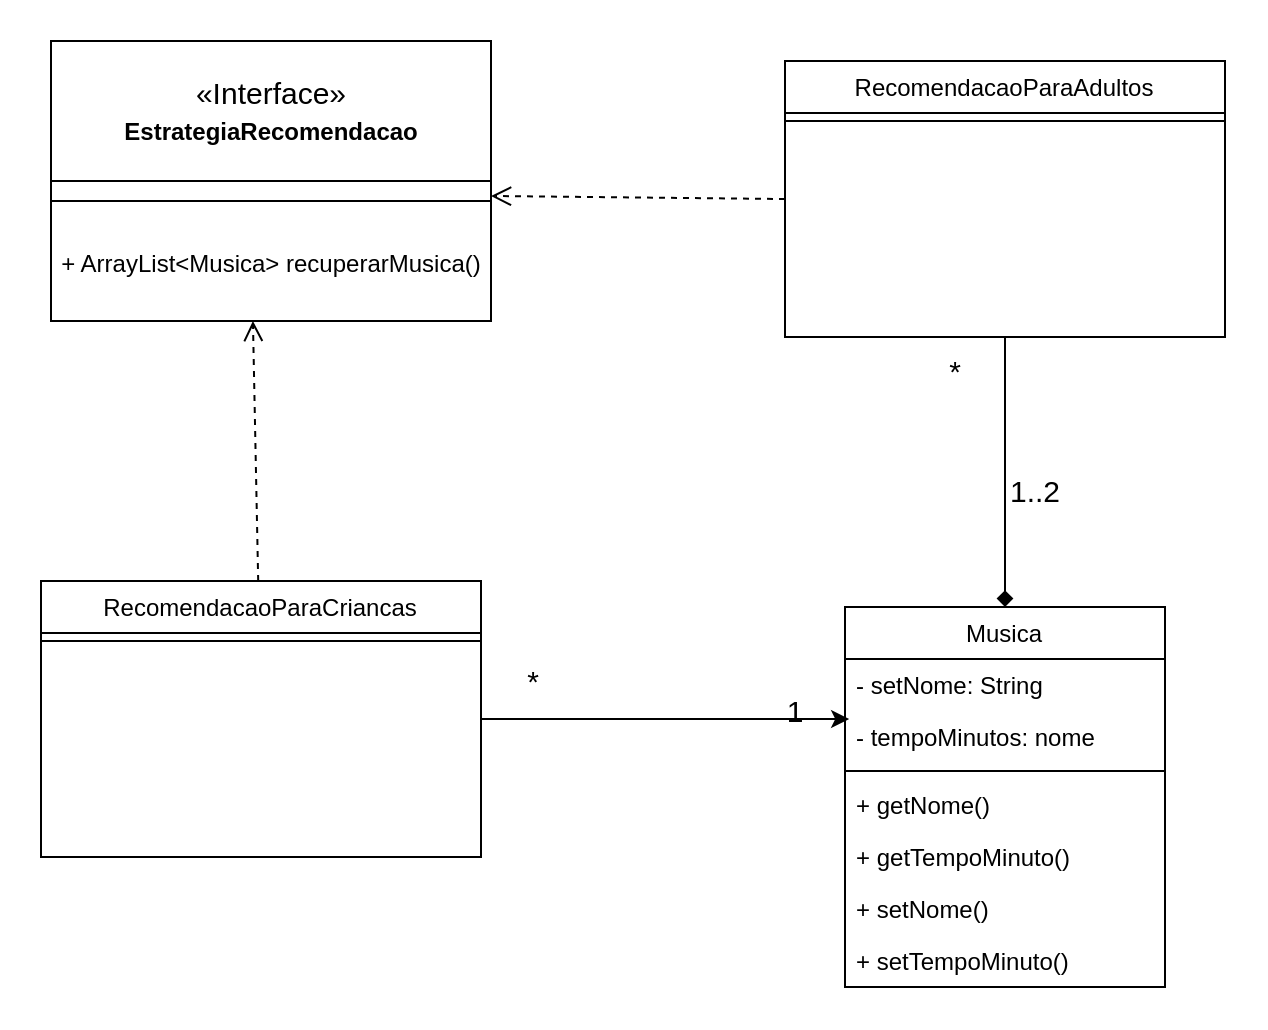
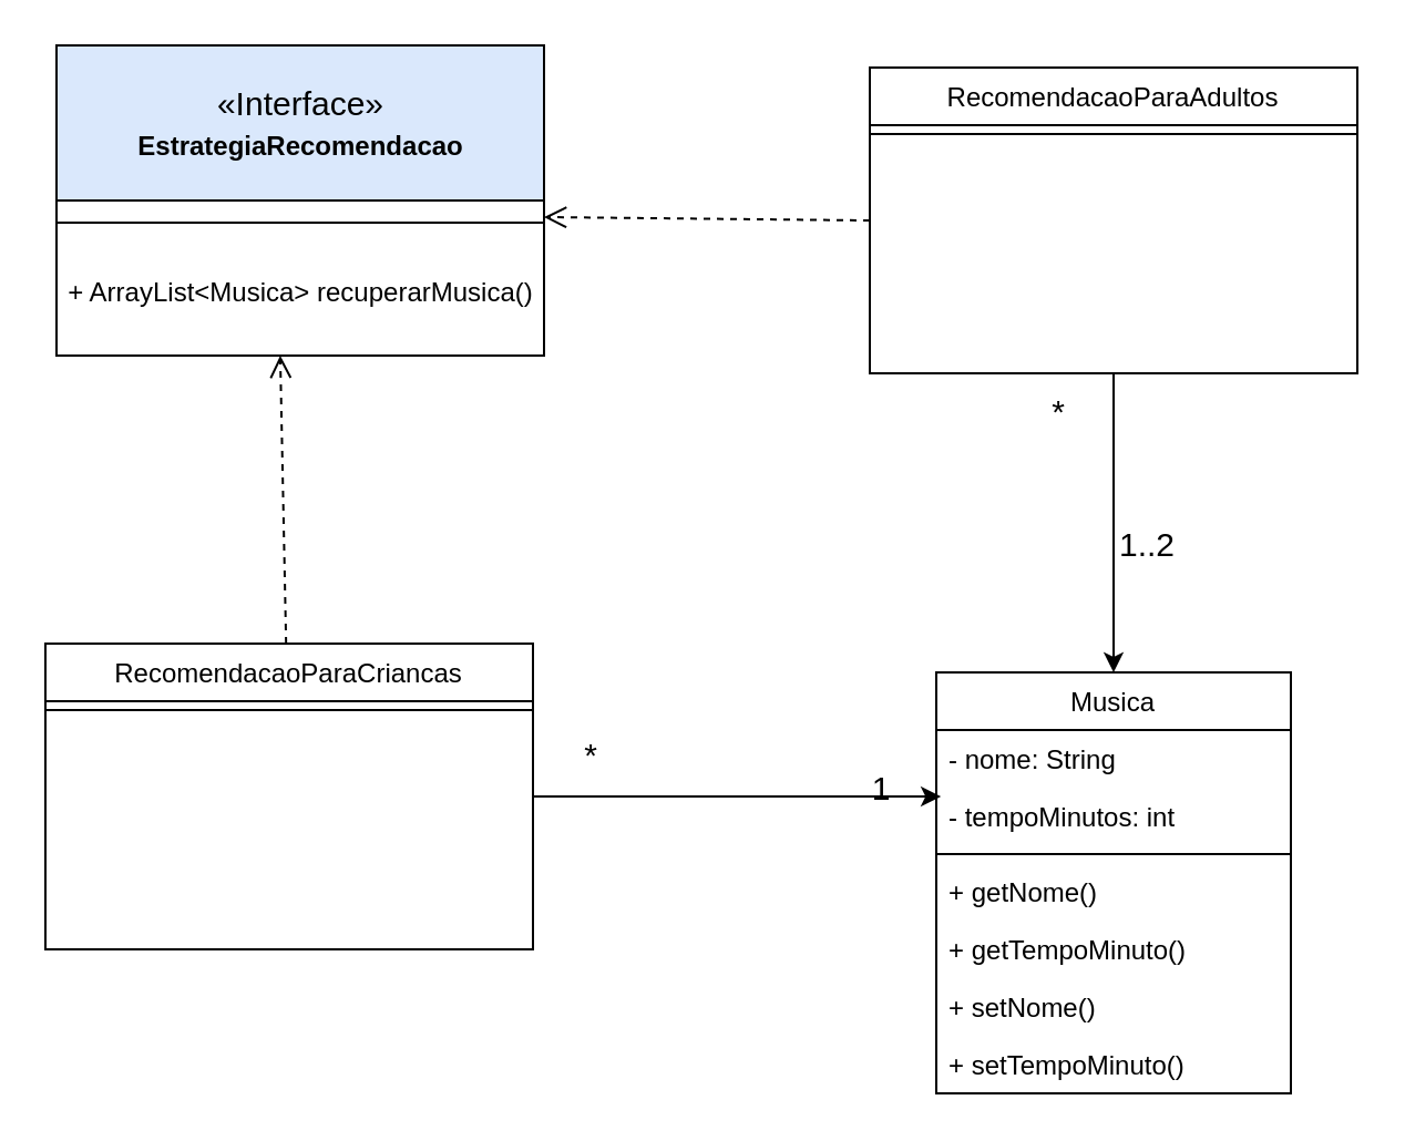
- <mxCell id="20" value="«Interface»&lt;br&gt;&lt;span style=&quot;font-size: 12px; font-weight: 700;&quot;&gt;EstrategiaRecomendacao&lt;/span&gt;" style="html=1;fontSize=15;" vertex="1" parent="1"><mxGeometry x="25" y="20" width="220" height="70" as="geometry" /></mxCell>
+ <mxCell id="20" value="«Interface»&lt;br&gt;&lt;span style=&quot;font-size: 12px; font-weight: 700;&quot;&gt;EstrategiaRecomendacao&lt;/span&gt;" style="html=1;fontSize=15;fillColor=#dae8fc;" vertex="1" parent="1"><mxGeometry x="25" y="20" width="220" height="70" as="geometry" /></mxCell>
- <mxCell id="15" value="" style="endArrow=diamond;html=1;rounded=0;exitX=0.5;exitY=1;exitDx=0;exitDy=0;" edge="1" parent="1" source="13" target="2"><mxGeometry width="50" height="50" relative="1" as="geometry"><mxPoint x="512" y="270" as="sourcePoint" /><mxPoint x="562" y="220" as="targetPoint" /></mxGeometry></mxCell>
+ <mxCell id="15" value="" style="endArrow=classic;html=1;rounded=0;exitX=0.5;exitY=1;exitDx=0;exitDy=0;" edge="1" parent="1" source="13" target="2"><mxGeometry width="50" height="50" relative="1" as="geometry"><mxPoint x="512" y="270" as="sourcePoint" /><mxPoint x="562" y="220" as="targetPoint" /></mxGeometry></mxCell>
- <mxCell id="3" value="- setNome: String" style="text;align=left;verticalAlign=top;spacingLeft=4;spacingRight=4;overflow=hidden;rotatable=0;points=[[0,0.5],[1,0.5]];portConstraint=eastwest;" parent="2" vertex="1"><mxGeometry y="26" width="160" height="26" as="geometry" /></mxCell>
+ <mxCell id="3" value="- nome: String" style="text;align=left;verticalAlign=top;spacingLeft=4;spacingRight=4;overflow=hidden;rotatable=0;points=[[0,0.5],[1,0.5]];portConstraint=eastwest;" parent="2" vertex="1"><mxGeometry y="26" width="160" height="26" as="geometry" /></mxCell>
- <mxCell id="4" value="- tempoMinutos: nome" style="text;align=left;verticalAlign=top;spacingLeft=4;spacingRight=4;overflow=hidden;rotatable=0;points=[[0,0.5],[1,0.5]];portConstraint=eastwest;rounded=0;shadow=0;html=0;" parent="2" vertex="1"><mxGeometry y="52" width="160" height="26" as="geometry" /></mxCell>
+ <mxCell id="4" value="- tempoMinutos: int" style="text;align=left;verticalAlign=top;spacingLeft=4;spacingRight=4;overflow=hidden;rotatable=0;points=[[0,0.5],[1,0.5]];portConstraint=eastwest;rounded=0;shadow=0;html=0;" parent="2" vertex="1"><mxGeometry y="52" width="160" height="26" as="geometry" /></mxCell>
